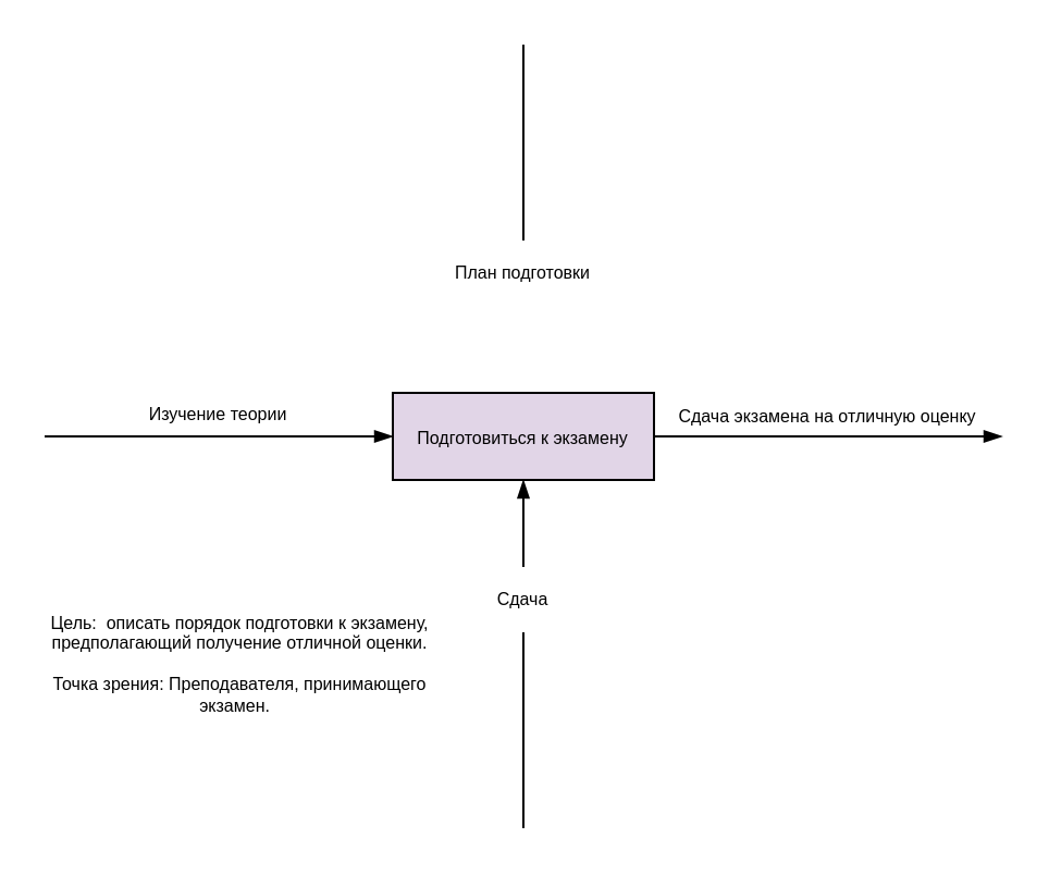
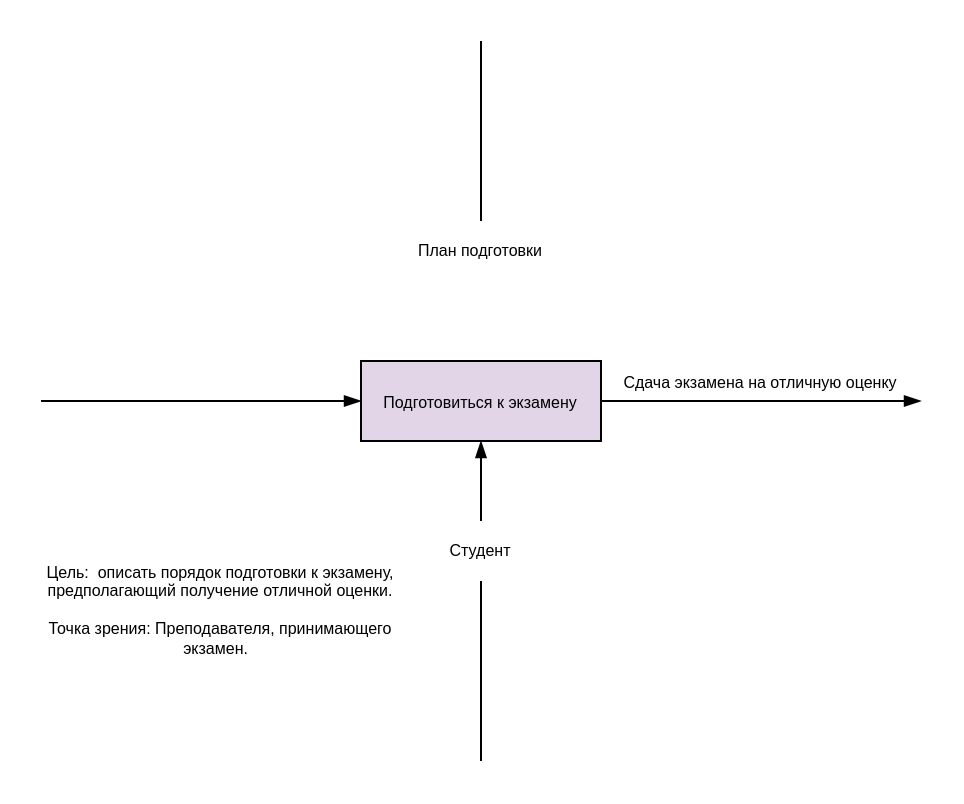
- <mxCell id="7" value="Изучение теории" style="text;html=1;strokeColor=none;fillColor=none;align=center;verticalAlign=middle;whiteSpace=wrap;rounded=0;fontSize=8;" vertex="1" parent="1"><mxGeometry x="50" y="175" width="100" height="30" as="geometry" /></mxCell>
- <mxCell id="8" value="Сдача" style="text;html=1;strokeColor=none;fillColor=none;align=center;verticalAlign=middle;whiteSpace=wrap;rounded=0;fontSize=8;" vertex="1" parent="1"><mxGeometry x="210" y="260" width="60" height="30" as="geometry" /></mxCell>
+ <mxCell id="8" value="Студент" style="text;html=1;strokeColor=none;fillColor=none;align=center;verticalAlign=middle;whiteSpace=wrap;rounded=0;fontSize=8;" vertex="1" parent="1"><mxGeometry x="210" y="260" width="60" height="30" as="geometry" /></mxCell>
